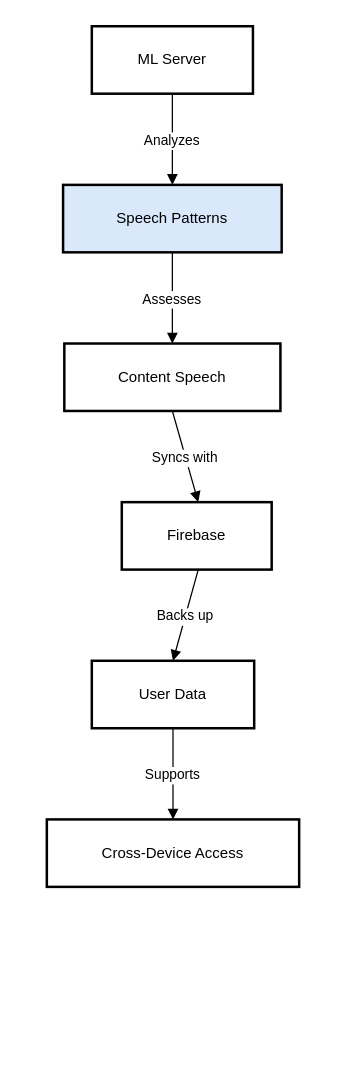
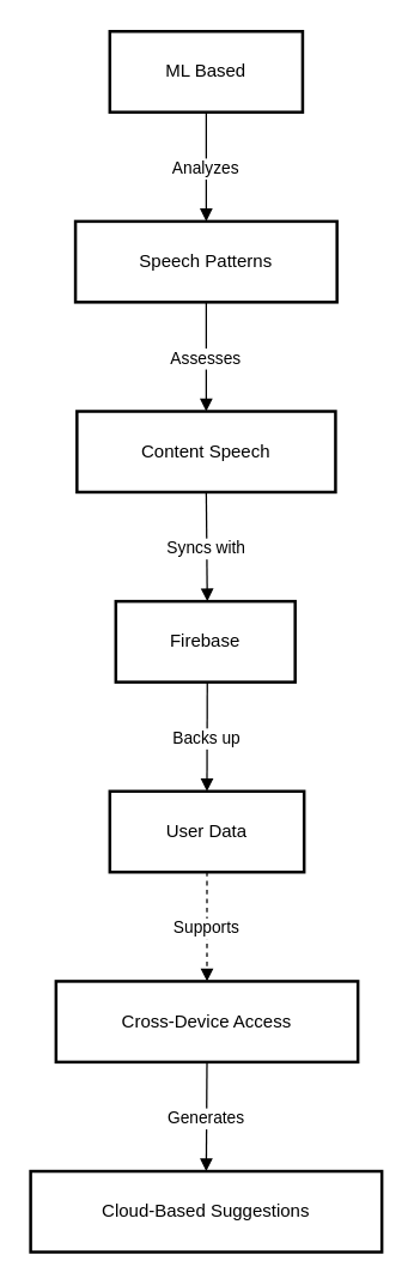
- <mxCell id="2" value="ML Server" style="whiteSpace=wrap;strokeWidth=2;" vertex="1" parent="1"><mxGeometry x="73" y="20" width="129" height="54" as="geometry" /></mxCell>
+ <mxCell id="2" value="ML Based" style="whiteSpace=wrap;strokeWidth=2;" vertex="1" parent="1"><mxGeometry x="73" y="20" width="129" height="54" as="geometry" /></mxCell>
- <mxCell id="3" value="Speech Patterns" style="whiteSpace=wrap;strokeWidth=2;fillColor=#dae8fc;" vertex="1" parent="1"><mxGeometry x="50" y="147" width="175" height="54" as="geometry" /></mxCell>
+ <mxCell id="3" value="Speech Patterns" style="whiteSpace=wrap;strokeWidth=2;" vertex="1" parent="1"><mxGeometry x="50" y="147" width="175" height="54" as="geometry" /></mxCell>
- <mxCell id="5" value="Firebase" style="whiteSpace=wrap;strokeWidth=2;" vertex="1" parent="1"><mxGeometry x="97" y="401" width="120" height="54" as="geometry" /></mxCell>
+ <mxCell id="5" value="Firebase" style="whiteSpace=wrap;strokeWidth=2;" vertex="1" parent="1"><mxGeometry x="77" y="401" width="120" height="54" as="geometry" /></mxCell>
- <mxCell id="13" value="Supports" style="curved=1;startArrow=none;endArrow=block;exitX=0.5;exitY=1;entryX=0.5;entryY=0;" edge="1" parent="1" source="6" target="7"><mxGeometry relative="1" as="geometry"><Array as="points" /></mxGeometry></mxCell>
+ <mxCell id="13" value="Supports" style="curved=1;startArrow=none;endArrow=block;exitX=0.5;exitY=1;entryX=0.5;entryY=0;dashed=1;" edge="1" parent="1" source="6" target="7"><mxGeometry relative="1" as="geometry"><Array as="points" /></mxGeometry></mxCell>
+ <mxCell id="14" value="Generates" style="curved=1;startArrow=none;endArrow=block;exitX=0.5;exitY=1;entryX=0.5;entryY=0;" edge="1" parent="1" source="7" target="8"><mxGeometry relative="1" as="geometry"><Array as="points" /></mxGeometry></mxCell>
+ <mxCell id="8" value="Cloud-Based Suggestions" style="whiteSpace=wrap;strokeWidth=2;" vertex="1" parent="1"><mxGeometry x="20" y="782" width="235" height="54" as="geometry" /></mxCell>
